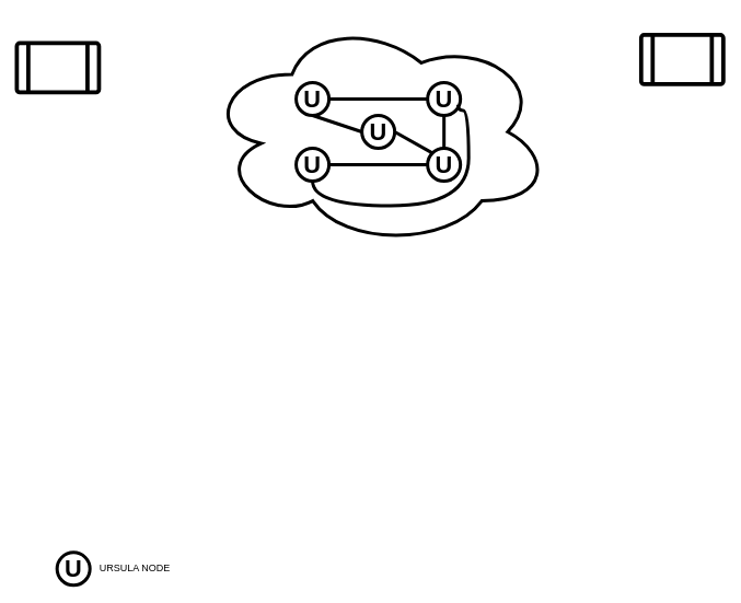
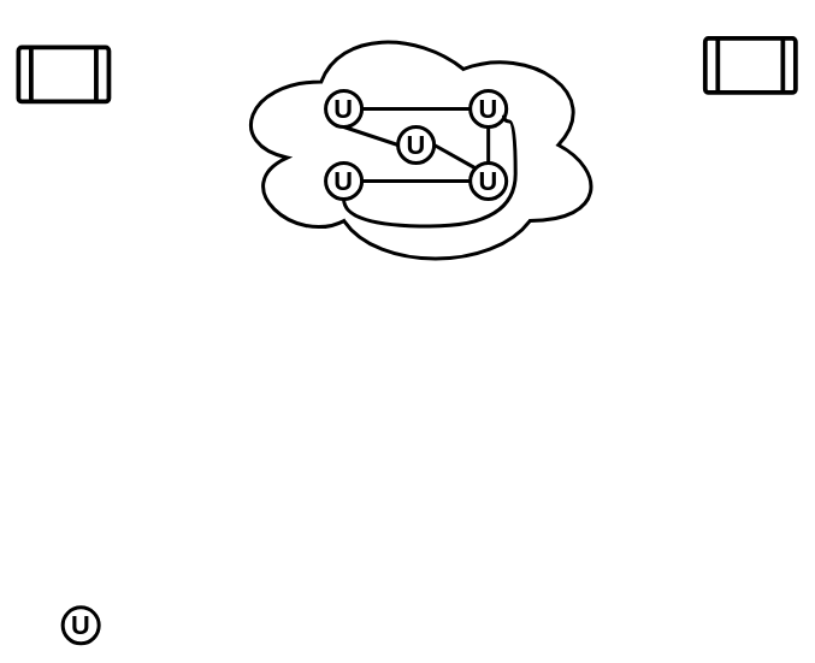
- <mxCell id="19" value="URSULA NODE" style="text;html=1;resizable=0;points=[];autosize=1;align=left;verticalAlign=top;spacingTop=-4;" vertex="1" parent="1"><mxGeometry x="119" y="682" width="100" height="20" as="geometry" /></mxCell>
